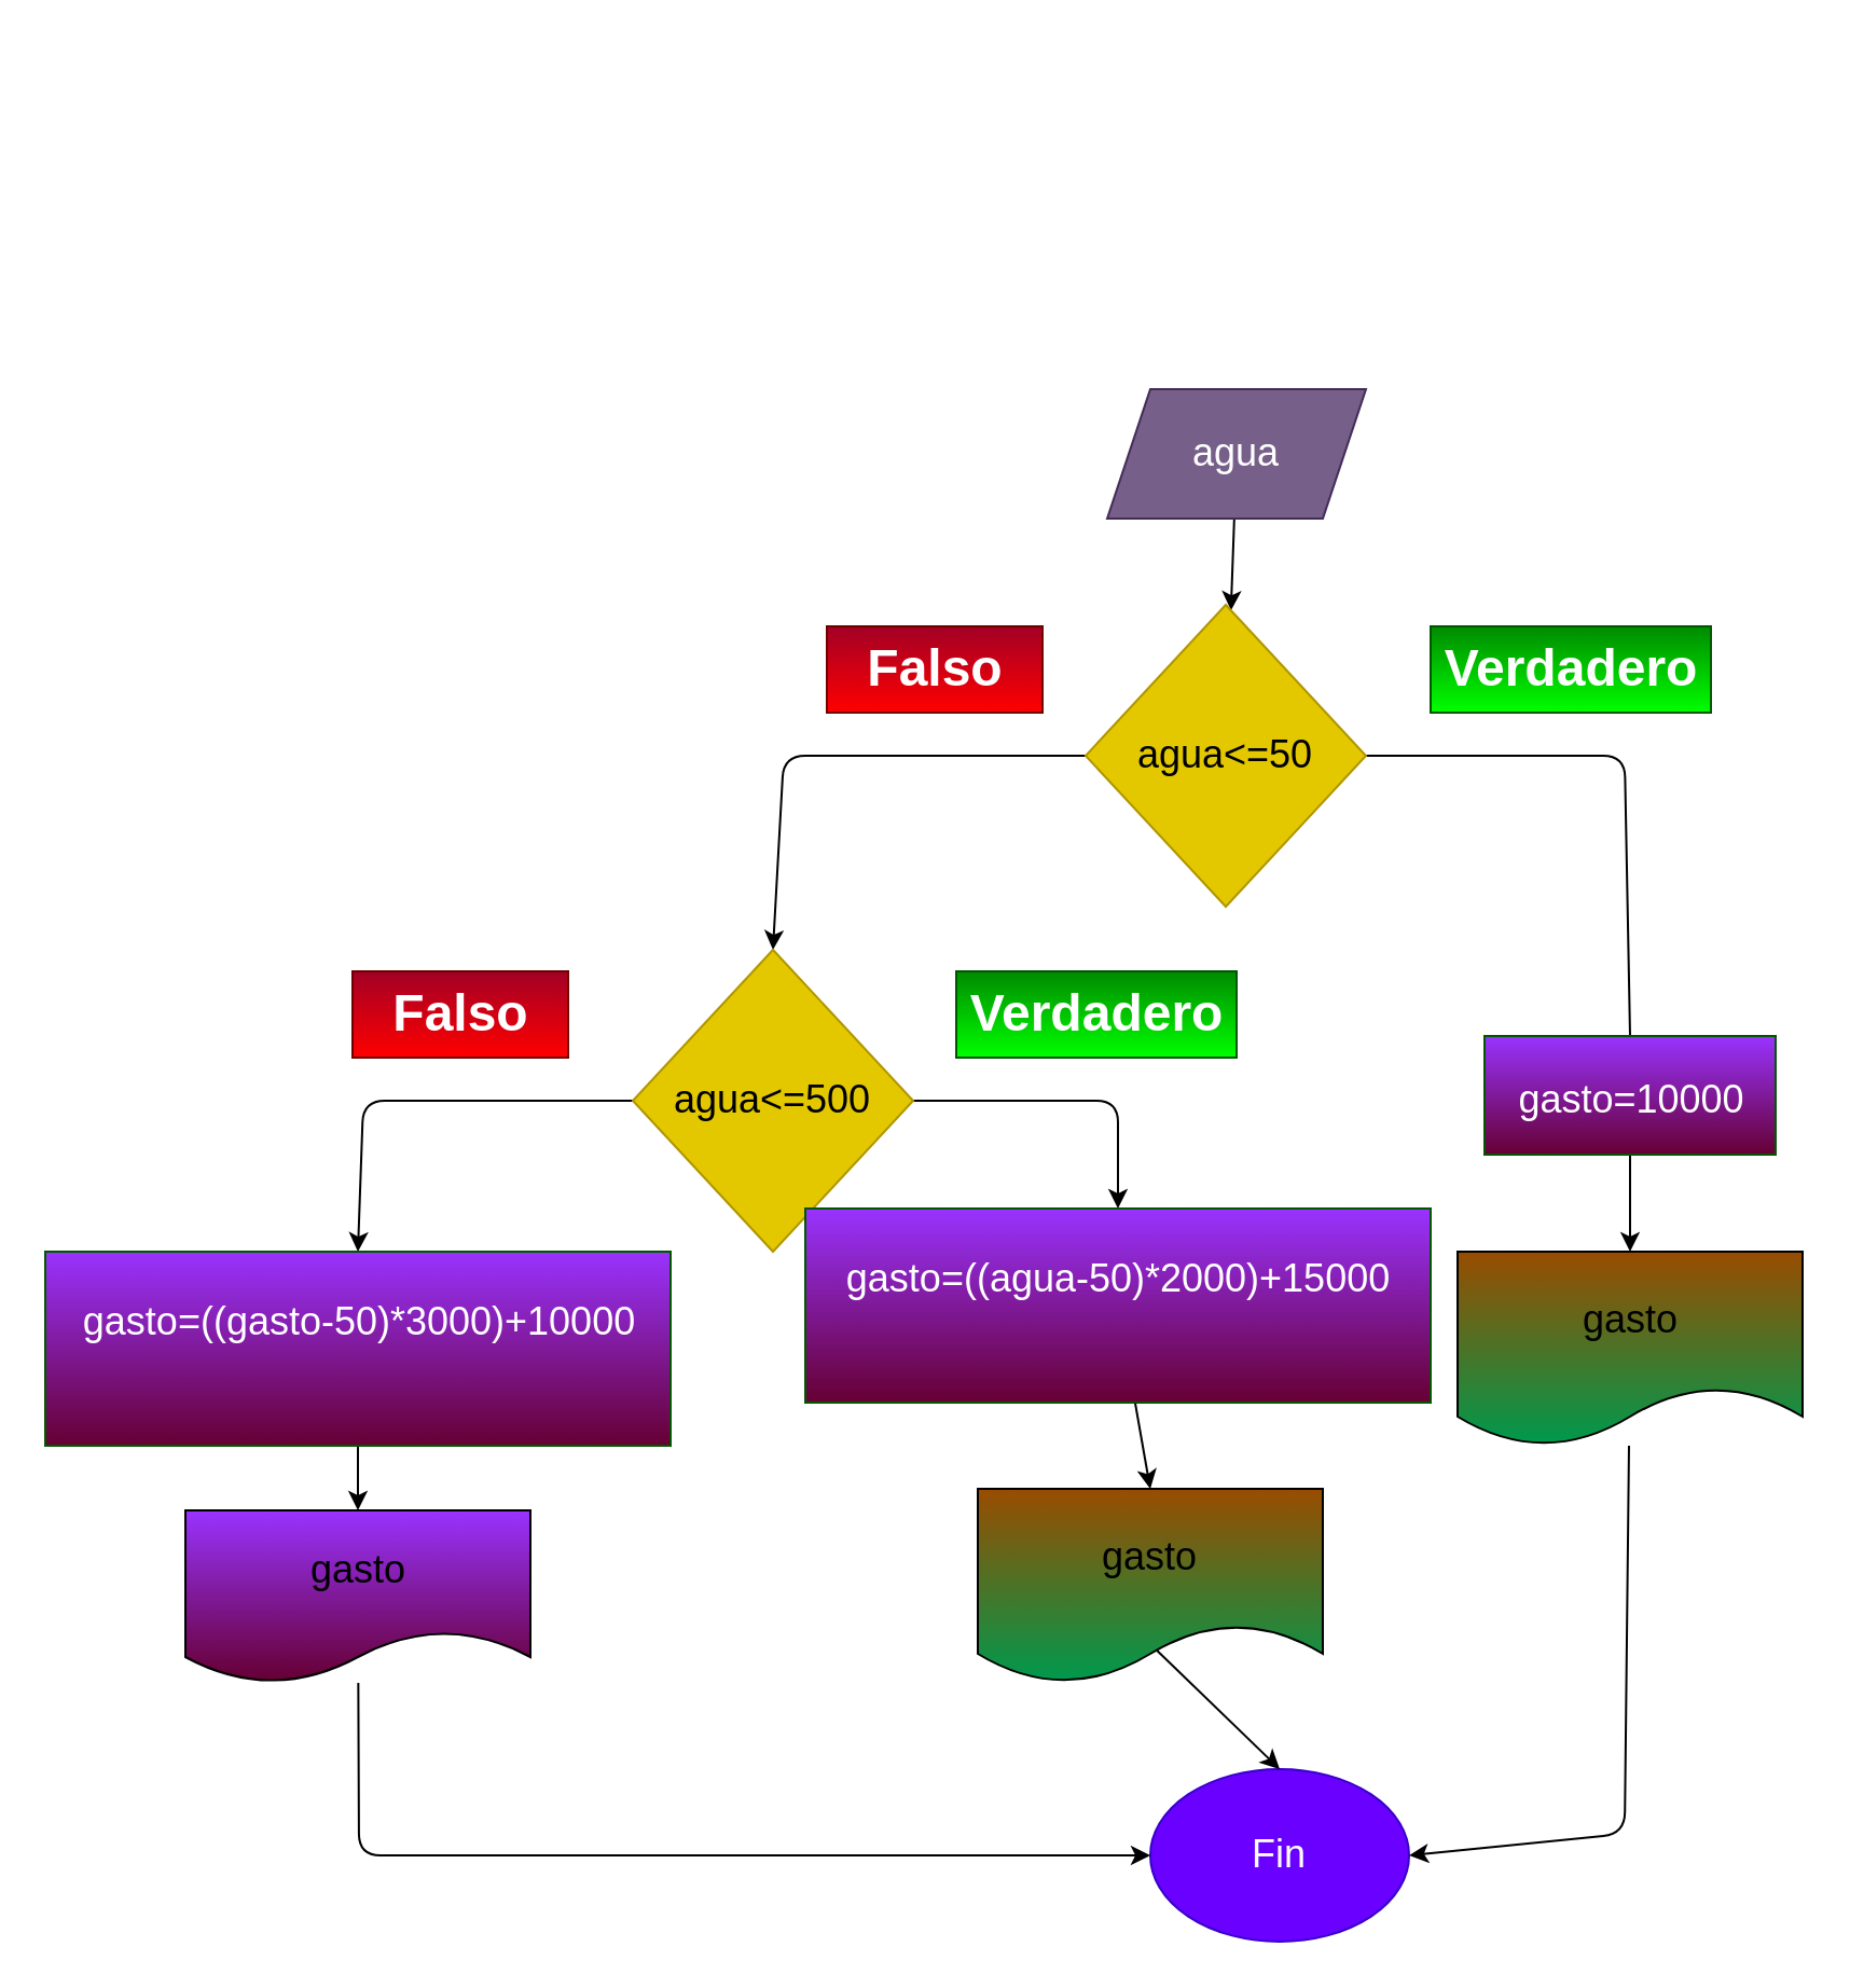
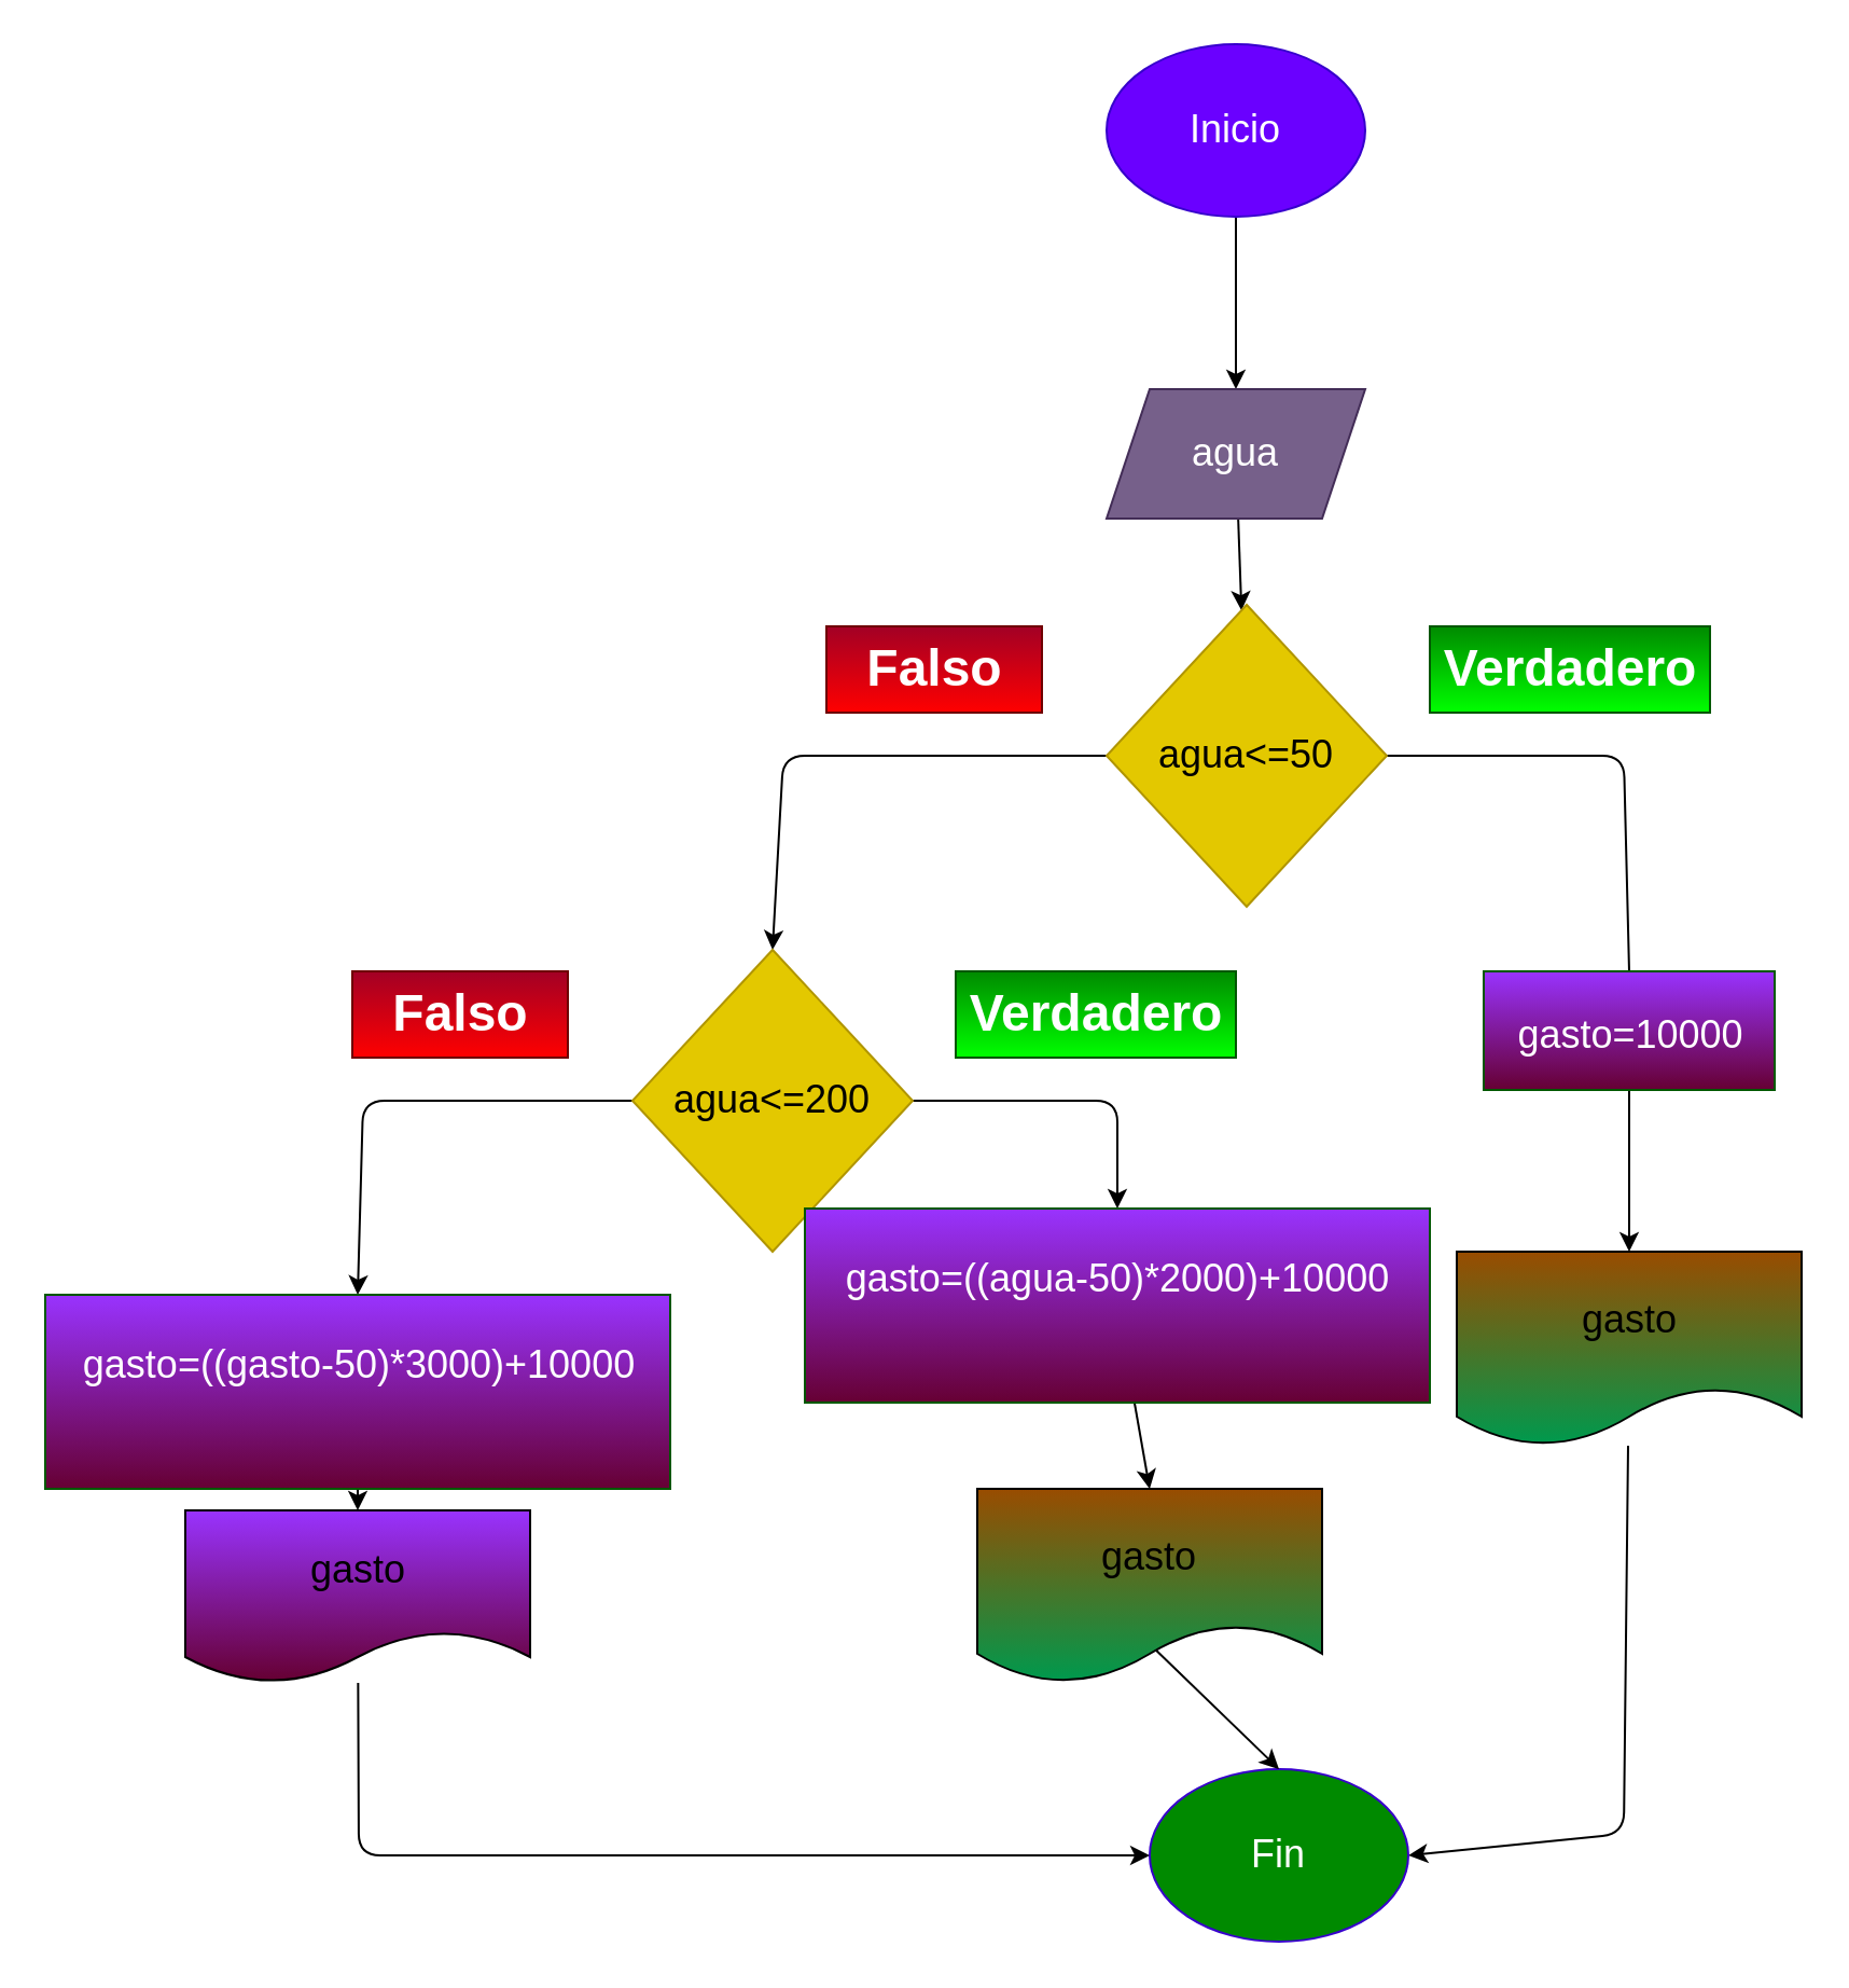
+ <mxCell id="3" value="&lt;font style=&quot;font-size: 18px&quot;&gt;Inicio&lt;/font&gt;" style="ellipse;whiteSpace=wrap;html=1;fillColor=#6a00ff;fontColor=#ffffff;strokeColor=#3700CC;" parent="1" vertex="1"><mxGeometry x="513" y="20" width="120" height="80" as="geometry" /></mxCell>
+ <mxCell id="2" value="" style="edgeStyle=none;html=1;fontSize=18;" parent="1" source="3" target="5" edge="1"><mxGeometry relative="1" as="geometry" /></mxCell>
- <mxCell id="8" value="agua&amp;lt;=50" style="rhombus;whiteSpace=wrap;html=1;fontSize=18;fillColor=#e3c800;fontColor=#000000;strokeColor=#B09500;" parent="1" vertex="1"><mxGeometry x="503" y="280" width="130" height="140" as="geometry" /></mxCell>
+ <mxCell id="8" value="agua&amp;lt;=50" style="rhombus;whiteSpace=wrap;html=1;fontSize=18;fillColor=#e3c800;fontColor=#000000;strokeColor=#B09500;" parent="1" vertex="1"><mxGeometry x="513" y="280" width="130" height="140" as="geometry" /></mxCell>
- <mxCell id="15" value="&lt;span style=&quot;font-weight: normal&quot;&gt;&lt;font style=&quot;font-size: 18px&quot;&gt;gasto=10000&lt;/font&gt;&lt;/span&gt;" style="text;strokeColor=#005700;fillColor=#9933FF;html=1;fontSize=24;fontStyle=1;verticalAlign=middle;align=center;fontColor=#ffffff;gradientColor=#660033;" vertex="1" parent="1"><mxGeometry x="688" y="480" width="135" height="55" as="geometry" /></mxCell>
+ <mxCell id="15" value="&lt;span style=&quot;font-weight: normal&quot;&gt;&lt;font style=&quot;font-size: 18px&quot;&gt;gasto=10000&lt;/font&gt;&lt;/span&gt;" style="text;strokeColor=#005700;fillColor=#9933FF;html=1;fontSize=24;fontStyle=1;verticalAlign=middle;align=center;fontColor=#ffffff;gradientColor=#660033;" vertex="1" parent="1"><mxGeometry x="688" y="450" width="135" height="55" as="geometry" /></mxCell>
- <mxCell id="20" value="agua&amp;lt;=500" style="rhombus;whiteSpace=wrap;html=1;fontSize=18;fillColor=#e3c800;fontColor=#000000;strokeColor=#B09500;" vertex="1" parent="1"><mxGeometry x="293" y="440" width="130" height="140" as="geometry" /></mxCell>
+ <mxCell id="20" value="agua&amp;lt;=200" style="rhombus;whiteSpace=wrap;html=1;fontSize=18;fillColor=#e3c800;fontColor=#000000;strokeColor=#B09500;" vertex="1" parent="1"><mxGeometry x="293" y="440" width="130" height="140" as="geometry" /></mxCell>
- <mxCell id="26" value="&lt;span style=&quot;font-weight: normal&quot;&gt;&lt;font style=&quot;font-size: 18px&quot;&gt;gasto=((agua-50)*2000)+15000&lt;br&gt;&lt;br&gt;&lt;/font&gt;&lt;/span&gt;" style="text;strokeColor=#005700;fillColor=#9933FF;html=1;fontSize=24;fontStyle=1;verticalAlign=middle;align=center;fontColor=#ffffff;gradientColor=#660033;" vertex="1" parent="1"><mxGeometry x="373" y="560" width="290" height="90" as="geometry" /></mxCell>
+ <mxCell id="26" value="&lt;span style=&quot;font-weight: normal&quot;&gt;&lt;font style=&quot;font-size: 18px&quot;&gt;gasto=((agua-50)*2000)+10000&lt;br&gt;&lt;br&gt;&lt;/font&gt;&lt;/span&gt;" style="text;strokeColor=#005700;fillColor=#9933FF;html=1;fontSize=24;fontStyle=1;verticalAlign=middle;align=center;fontColor=#ffffff;gradientColor=#660033;" vertex="1" parent="1"><mxGeometry x="373" y="560" width="290" height="90" as="geometry" /></mxCell>
- <mxCell id="28" value="&lt;span style=&quot;font-weight: normal&quot;&gt;&lt;font style=&quot;font-size: 18px&quot;&gt;gasto=((gasto-50)*3000)+10000&lt;br&gt;&lt;br&gt;&lt;/font&gt;&lt;/span&gt;" style="text;strokeColor=#005700;fillColor=#9933FF;html=1;fontSize=24;fontStyle=1;verticalAlign=middle;align=center;fontColor=#ffffff;gradientColor=#660033;" vertex="1" parent="1"><mxGeometry x="20.5" y="580" width="290" height="90" as="geometry" /></mxCell>
+ <mxCell id="28" value="&lt;span style=&quot;font-weight: normal&quot;&gt;&lt;font style=&quot;font-size: 18px&quot;&gt;gasto=((gasto-50)*3000)+10000&lt;br&gt;&lt;br&gt;&lt;/font&gt;&lt;/span&gt;" style="text;strokeColor=#005700;fillColor=#9933FF;html=1;fontSize=24;fontStyle=1;verticalAlign=middle;align=center;fontColor=#ffffff;gradientColor=#660033;" vertex="1" parent="1"><mxGeometry x="20.5" y="600" width="290" height="90" as="geometry" /></mxCell>
- <mxCell id="13" value="Fin" style="ellipse;whiteSpace=wrap;html=1;fontSize=18;fillColor=#6a00ff;fontColor=#ffffff;strokeColor=#3700CC;" parent="1" vertex="1"><mxGeometry x="533" y="820" width="120" height="80" as="geometry" /></mxCell>
+ <mxCell id="13" value="Fin" style="ellipse;whiteSpace=wrap;html=1;fontSize=18;fillColor=#008a00;fontColor=#ffffff;strokeColor=#3700CC;" parent="1" vertex="1"><mxGeometry x="533" y="820" width="120" height="80" as="geometry" /></mxCell>
